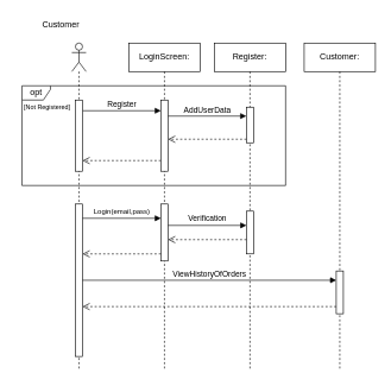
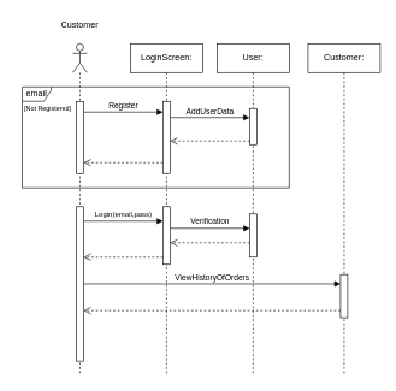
- <mxCell id="6" value="Customer" style="text;html=1;strokeColor=none;fillColor=none;align=center;verticalAlign=middle;whiteSpace=wrap;rounded=0;" parent="1" vertex="1"><mxGeometry x="55" y="20" width="60" height="30" as="geometry" /></mxCell>
+ <mxCell id="6" value="Customer" style="text;html=1;strokeColor=none;fillColor=none;align=center;verticalAlign=middle;whiteSpace=wrap;rounded=0;" parent="1" vertex="1"><mxGeometry x="80" y="20" width="60" height="30" as="geometry" /></mxCell>
- <mxCell id="4" value="Register:" style="shape=umlLifeline;perimeter=lifelinePerimeter;whiteSpace=wrap;html=1;container=1;dropTarget=0;collapsible=0;recursiveResize=0;outlineConnect=0;portConstraint=eastwest;newEdgeStyle={&quot;curved&quot;:0,&quot;rounded&quot;:0};" parent="1" vertex="1"><mxGeometry x="300" y="60" width="100" height="460" as="geometry" /></mxCell>
+ <mxCell id="4" value="User:" style="shape=umlLifeline;perimeter=lifelinePerimeter;whiteSpace=wrap;html=1;container=1;dropTarget=0;collapsible=0;recursiveResize=0;outlineConnect=0;portConstraint=eastwest;newEdgeStyle={&quot;curved&quot;:0,&quot;rounded&quot;:0};" parent="1" vertex="1"><mxGeometry x="300" y="60" width="100" height="460" as="geometry" /></mxCell>
- <mxCell id="16" value="opt" style="shape=umlFrame;whiteSpace=wrap;html=1;pointerEvents=0;width=40;height=20;" parent="1" vertex="1"><mxGeometry x="30" y="120" width="370" height="140" as="geometry" /></mxCell>
+ <mxCell id="16" value="email" style="shape=umlFrame;whiteSpace=wrap;html=1;pointerEvents=0;width=40;height=20;" parent="1" vertex="1"><mxGeometry x="30" y="120" width="370" height="140" as="geometry" /></mxCell>
